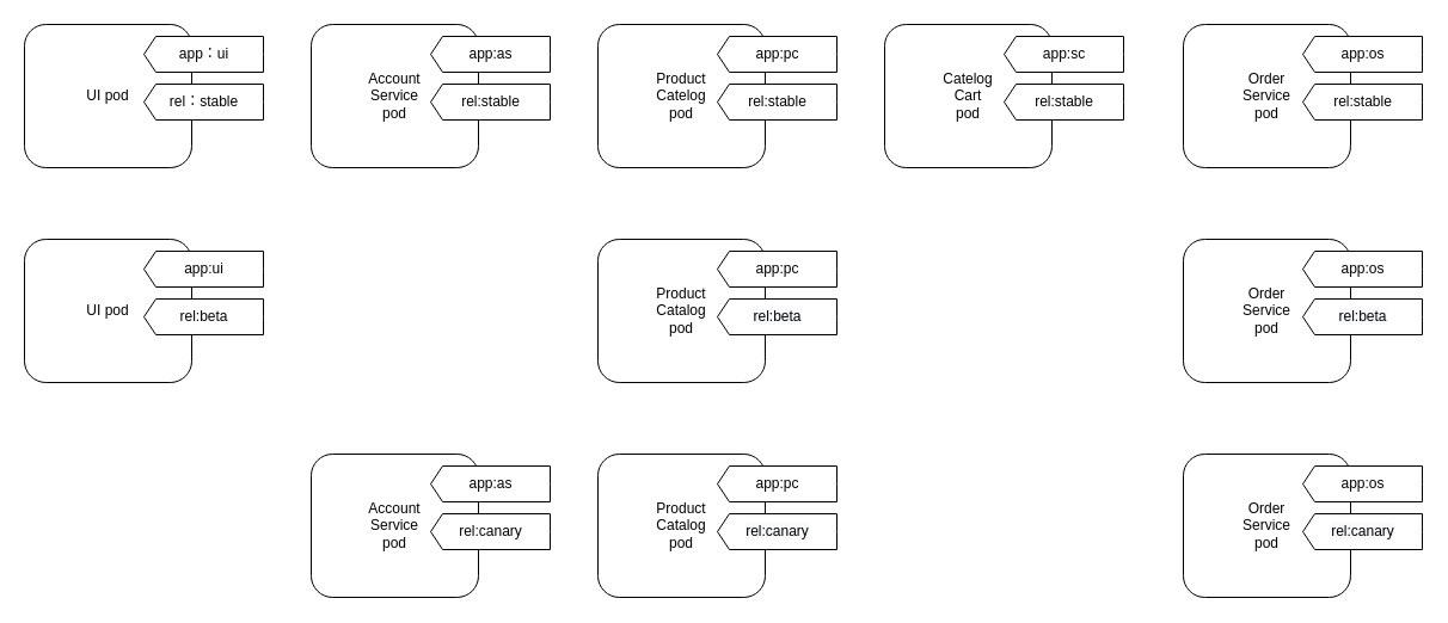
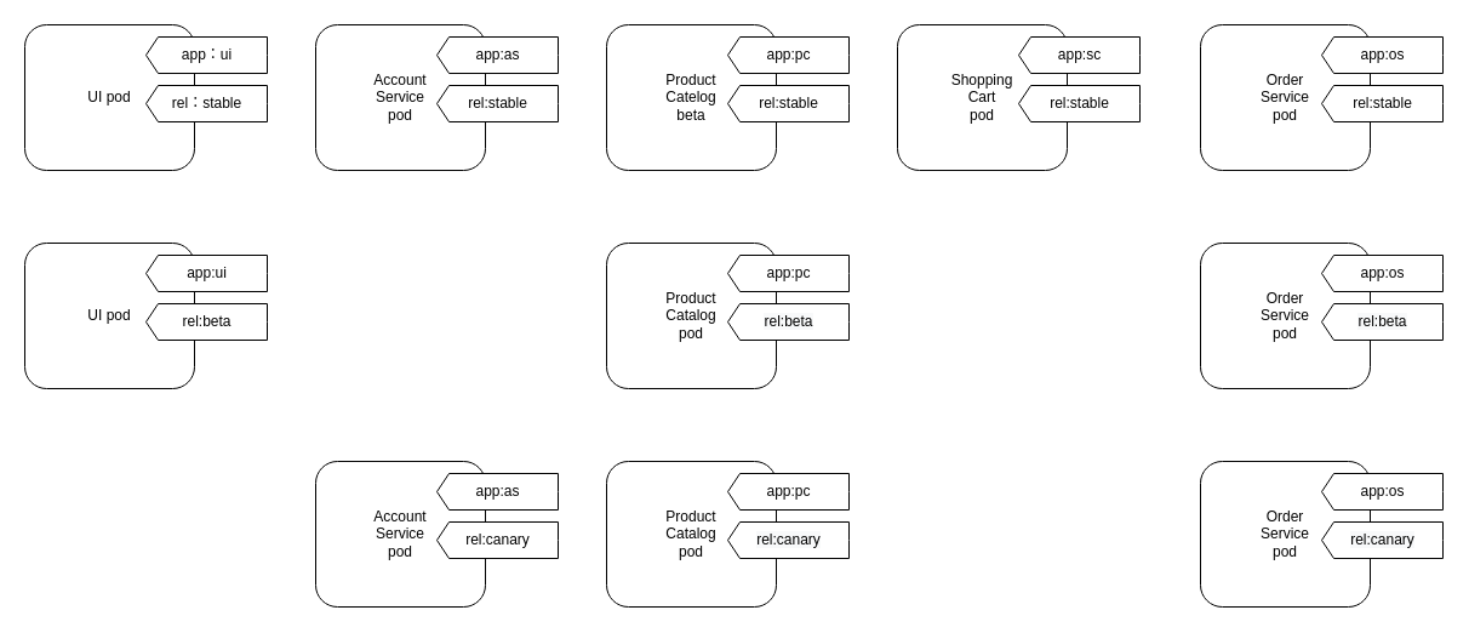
- <mxCell id="8" value="Product&lt;br&gt;Catelog&lt;br&gt;pod" style="rounded=1;whiteSpace=wrap;html=1;" vertex="1" parent="1"><mxGeometry x="500" y="20" width="140" height="120" as="geometry" /></mxCell>
+ <mxCell id="8" value="Product&lt;br&gt;Catelog&lt;br&gt;beta" style="rounded=1;whiteSpace=wrap;html=1;" vertex="1" parent="1"><mxGeometry x="500" y="20" width="140" height="120" as="geometry" /></mxCell>
- <mxCell id="11" value="Catelog&lt;br&gt;Cart&lt;br&gt;pod" style="rounded=1;whiteSpace=wrap;html=1;" vertex="1" parent="1"><mxGeometry x="740" y="20" width="140" height="120" as="geometry" /></mxCell>
+ <mxCell id="11" value="Shopping&lt;br&gt;Cart&lt;br&gt;pod" style="rounded=1;whiteSpace=wrap;html=1;" vertex="1" parent="1"><mxGeometry x="740" y="20" width="140" height="120" as="geometry" /></mxCell>
